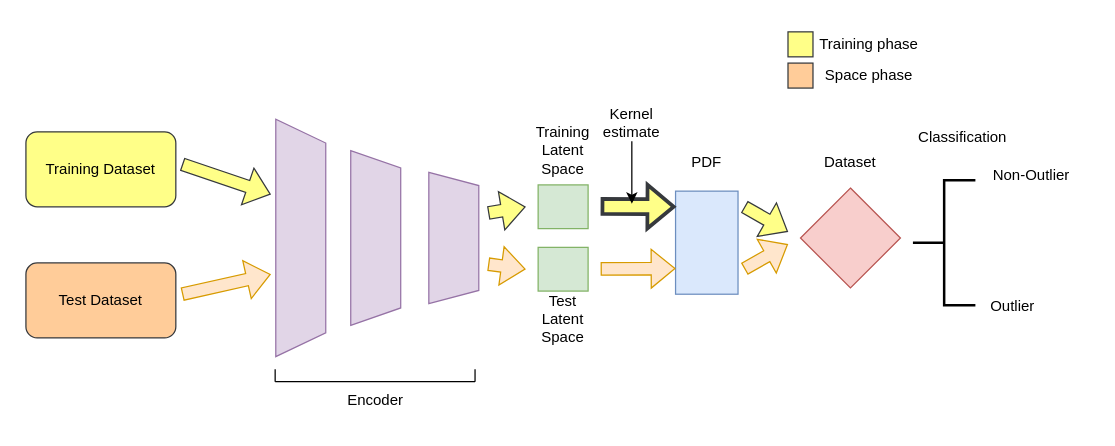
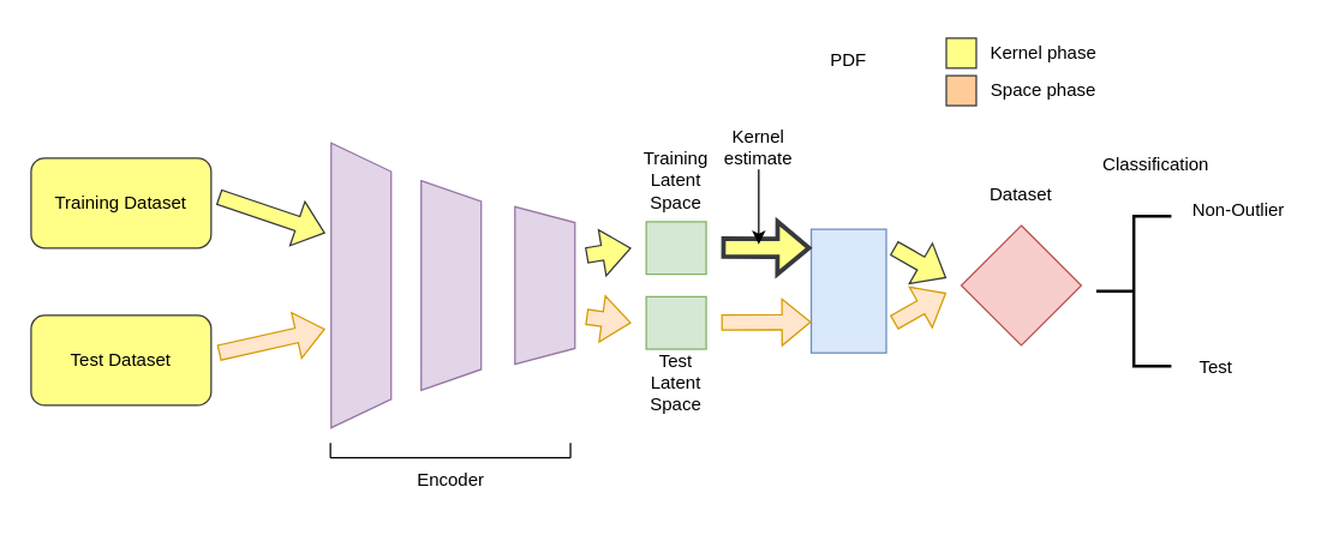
- <mxCell id="34" value="Training phase" style="text;html=1;strokeColor=none;fillColor=none;align=center;verticalAlign=middle;whiteSpace=wrap;rounded=0;" vertex="1" parent="1"><mxGeometry x="640" y="20" width="110" height="30" as="geometry" /></mxCell>
+ <mxCell id="34" value="Kernel phase" style="text;html=1;strokeColor=none;fillColor=none;align=center;verticalAlign=middle;whiteSpace=wrap;rounded=0;" vertex="1" parent="1"><mxGeometry x="640" y="20" width="110" height="30" as="geometry" /></mxCell>
- <mxCell id="18" value="PDF" style="text;html=1;strokeColor=none;fillColor=none;align=center;verticalAlign=middle;whiteSpace=wrap;rounded=0;" vertex="1" parent="1"><mxGeometry x="535" y="115" width="60" height="30" as="geometry" /></mxCell>
+ <mxCell id="18" value="PDF" style="text;html=1;strokeColor=none;fillColor=none;align=center;verticalAlign=middle;whiteSpace=wrap;rounded=0;" vertex="1" parent="1"><mxGeometry x="535" y="25" width="60" height="30" as="geometry" /></mxCell>
- <mxCell id="12" value="Test Dataset" style="rounded=1;whiteSpace=wrap;html=1;fillColor=#ffcc99;strokeColor=#36393d;" vertex="1" parent="1"><mxGeometry x="20" y="210" width="120" height="60" as="geometry" /></mxCell>
+ <mxCell id="12" value="Test Dataset" style="rounded=1;whiteSpace=wrap;html=1;fillColor=#ffff88;strokeColor=#36393d;" vertex="1" parent="1"><mxGeometry x="20" y="210" width="120" height="60" as="geometry" /></mxCell>
- <mxCell id="31" value="Outlier" style="text;html=1;strokeColor=none;fillColor=none;align=center;verticalAlign=middle;whiteSpace=wrap;rounded=0;" vertex="1" parent="1"><mxGeometry x="780" y="230" width="60" height="30" as="geometry" /></mxCell>
+ <mxCell id="31" value="Test" style="text;html=1;strokeColor=none;fillColor=none;align=center;verticalAlign=middle;whiteSpace=wrap;rounded=0;" vertex="1" parent="1"><mxGeometry x="780" y="230" width="60" height="30" as="geometry" /></mxCell>
